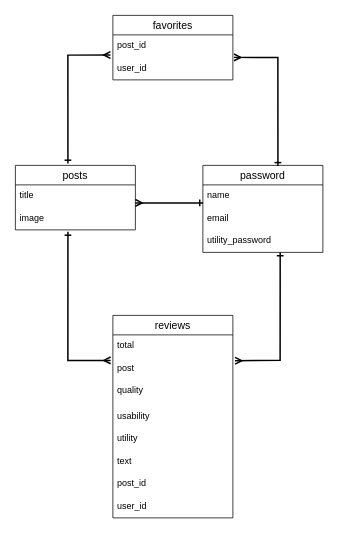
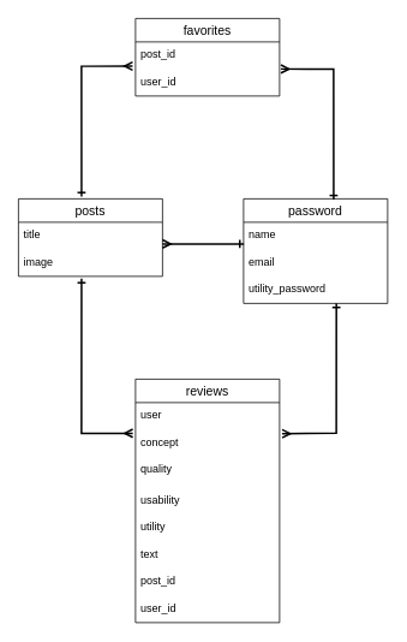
- <mxCell id="11" value="total" style="text;strokeColor=none;fillColor=none;spacingLeft=4;spacingRight=4;overflow=hidden;rotatable=0;points=[[0,0.5],[1,0.5]];portConstraint=eastwest;fontSize=12;" parent="10" vertex="1"><mxGeometry y="26" width="160" height="30" as="geometry" /></mxCell>
+ <mxCell id="11" value="user" style="text;strokeColor=none;fillColor=none;spacingLeft=4;spacingRight=4;overflow=hidden;rotatable=0;points=[[0,0.5],[1,0.5]];portConstraint=eastwest;fontSize=12;" parent="10" vertex="1"><mxGeometry y="26" width="160" height="30" as="geometry" /></mxCell>
- <mxCell id="12" value="post" style="text;strokeColor=none;fillColor=none;spacingLeft=4;spacingRight=4;overflow=hidden;rotatable=0;points=[[0,0.5],[1,0.5]];portConstraint=eastwest;fontSize=12;" parent="10" vertex="1"><mxGeometry y="56" width="160" height="30" as="geometry" /></mxCell>
+ <mxCell id="12" value="concept" style="text;strokeColor=none;fillColor=none;spacingLeft=4;spacingRight=4;overflow=hidden;rotatable=0;points=[[0,0.5],[1,0.5]];portConstraint=eastwest;fontSize=12;" parent="10" vertex="1"><mxGeometry y="56" width="160" height="30" as="geometry" /></mxCell>
